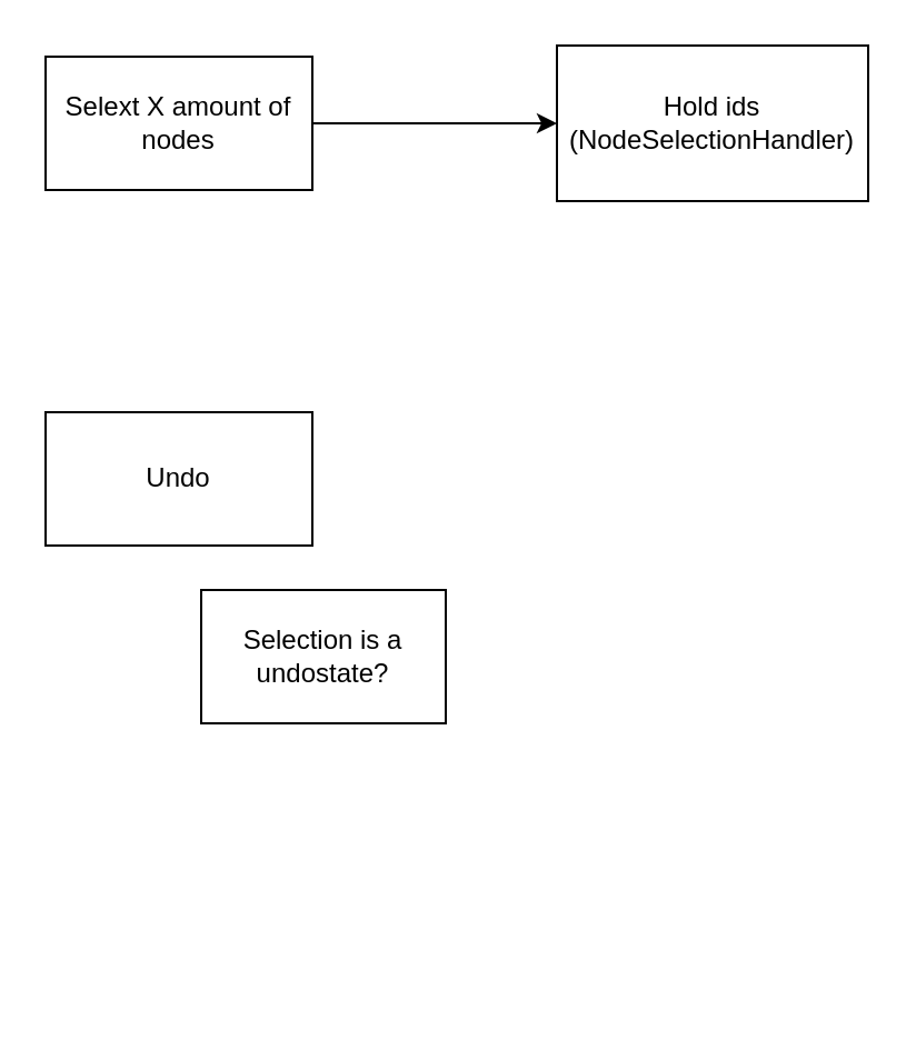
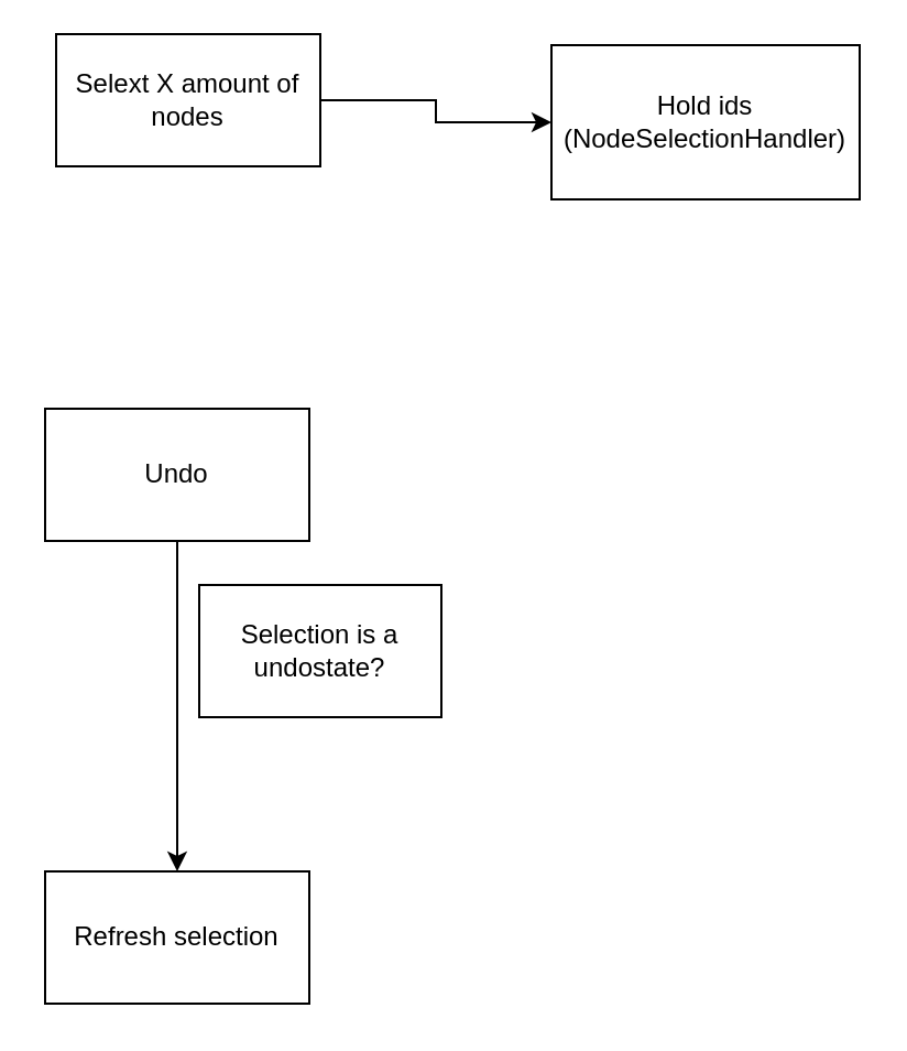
- <mxCell id="3" value="Selext X amount of nodes" style="rounded=0;whiteSpace=wrap;html=1;" vertex="1" parent="1"><mxGeometry x="20" y="25" width="120" height="60" as="geometry" /></mxCell>
+ <mxCell id="3" value="Selext X amount of nodes" style="rounded=0;whiteSpace=wrap;html=1;" vertex="1" parent="1"><mxGeometry x="25" y="15" width="120" height="60" as="geometry" /></mxCell>
+ <mxCell id="5" value="" style="edgeStyle=orthogonalEdgeStyle;rounded=0;orthogonalLoop=1;jettySize=auto;html=1;" edge="1" parent="1" source="6" target="7"><mxGeometry relative="1" as="geometry" /></mxCell>
+ <mxCell id="7" value="Refresh selection" style="rounded=0;whiteSpace=wrap;html=1;" vertex="1" parent="1"><mxGeometry x="20" y="395" width="120" height="60" as="geometry" /></mxCell>
